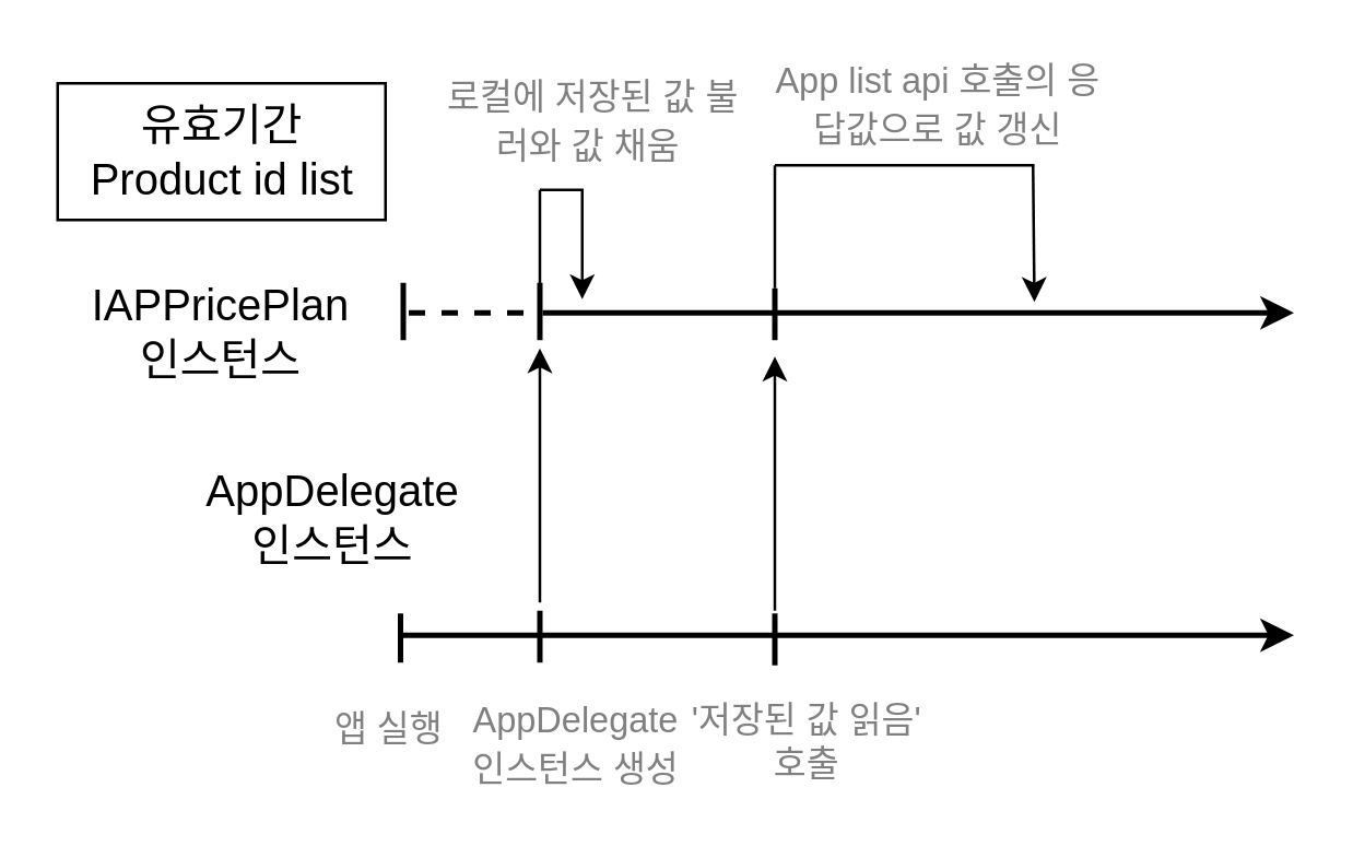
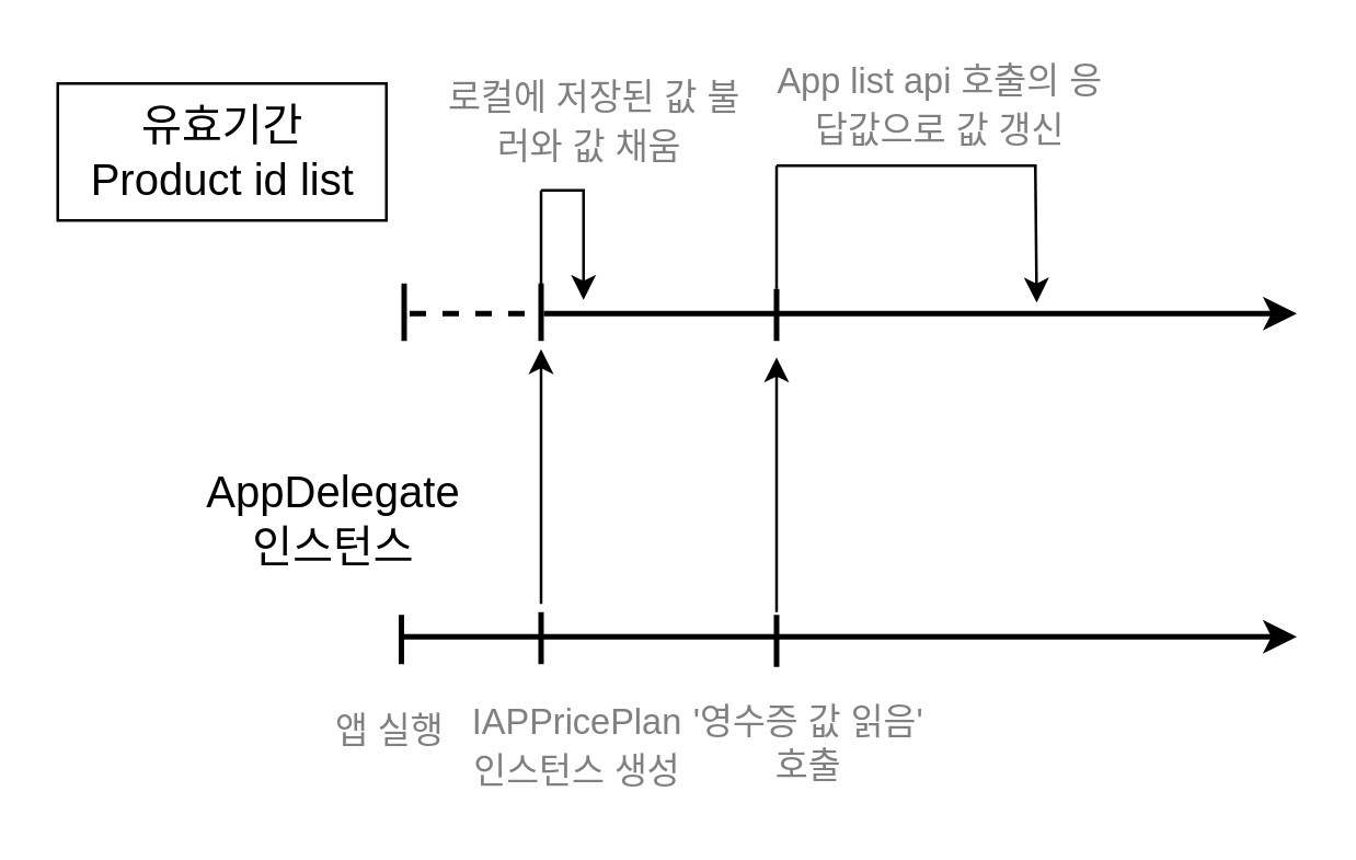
- <mxCell id="16" value="IAPPricePlan인스턴스" style="text;html=1;strokeColor=none;fillColor=none;align=center;verticalAlign=middle;whiteSpace=wrap;rounded=0;fontSize=16;" vertex="1" parent="1"><mxGeometry x="33" y="102" width="95" height="38" as="geometry" /></mxCell>
- <mxCell id="8" value="&lt;font style=&quot;font-size: 13px&quot;&gt;AppDelegate인스턴스 생성&lt;/font&gt;" style="text;html=1;strokeColor=none;fillColor=none;align=center;verticalAlign=middle;whiteSpace=wrap;rounded=0;fontSize=15;fontColor=#808080;" vertex="1" parent="1"><mxGeometry x="169" y="249" width="83" height="43" as="geometry" /></mxCell>
+ <mxCell id="8" value="&lt;font style=&quot;font-size: 13px&quot;&gt;IAPPricePlan인스턴스 생성&lt;/font&gt;" style="text;html=1;strokeColor=none;fillColor=none;align=center;verticalAlign=middle;whiteSpace=wrap;rounded=0;fontSize=15;fontColor=#808080;" vertex="1" parent="1"><mxGeometry x="169" y="249" width="83" height="43" as="geometry" /></mxCell>
- <mxCell id="6" value="'저장된 값 읽음' 호출&lt;br style=&quot;font-size: 13px&quot;&gt;" style="text;html=1;strokeColor=none;fillColor=none;align=center;verticalAlign=middle;whiteSpace=wrap;rounded=0;fontSize=13;fontColor=#808080;" vertex="1" parent="1"><mxGeometry x="247" y="257" width="96" height="28" as="geometry" /></mxCell>
+ <mxCell id="6" value="'영수증 값 읽음' 호출&lt;br style=&quot;font-size: 13px&quot;&gt;" style="text;html=1;strokeColor=none;fillColor=none;align=center;verticalAlign=middle;whiteSpace=wrap;rounded=0;fontSize=13;fontColor=#808080;" vertex="1" parent="1"><mxGeometry x="247" y="257" width="96" height="28" as="geometry" /></mxCell>
